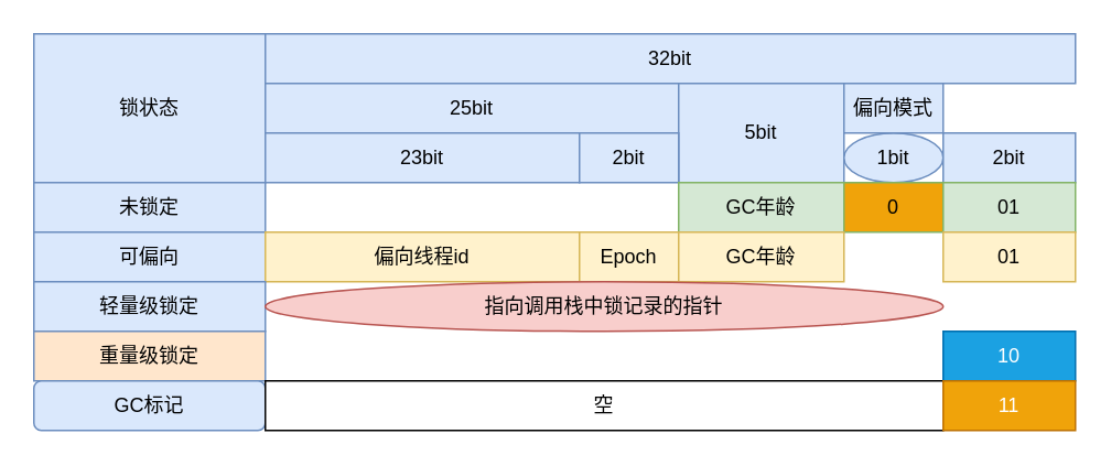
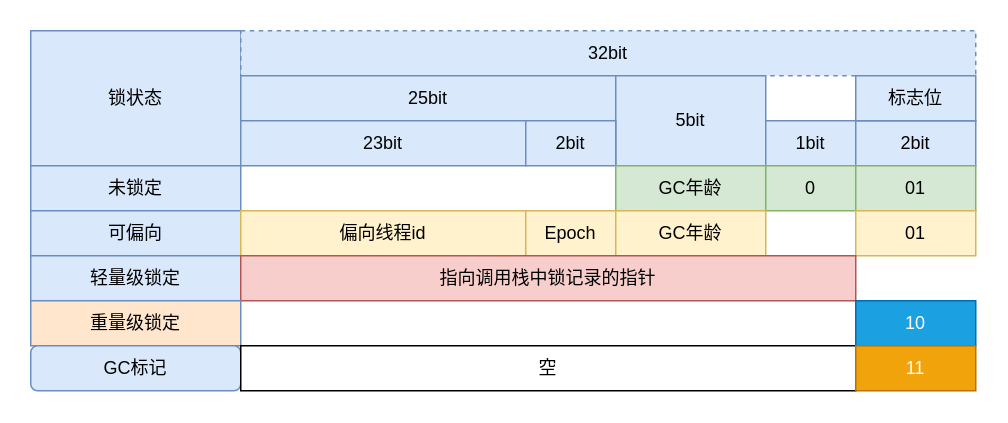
- <mxCell id="3" value="32bit" style="rounded=0;whiteSpace=wrap;html=1;fillColor=#dae8fc;strokeColor=#6c8ebf;" vertex="1" parent="1"><mxGeometry x="160" y="20" width="490" height="30" as="geometry" /></mxCell>
+ <mxCell id="3" value="32bit" style="rounded=0;whiteSpace=wrap;html=1;fillColor=#dae8fc;strokeColor=#6c8ebf;dashed=1;" vertex="1" parent="1"><mxGeometry x="160" y="20" width="490" height="30" as="geometry" /></mxCell>
- <mxCell id="10" value="偏向模式" style="rounded=0;whiteSpace=wrap;html=1;fillColor=#dae8fc;strokeColor=#6c8ebf;" vertex="1" parent="1"><mxGeometry x="510" y="50" width="60" height="30" as="geometry" /></mxCell>
+ <mxCell id="11" value="标志位" style="rounded=0;whiteSpace=wrap;html=1;fillColor=#dae8fc;strokeColor=#6c8ebf;" vertex="1" parent="1"><mxGeometry x="570" y="50" width="80" height="30" as="geometry" /></mxCell>
- <mxCell id="6" value="1bit" style="ellipse;whiteSpace=wrap;html=1;fillColor=#dae8fc;strokeColor=#6c8ebf;" vertex="1" parent="1"><mxGeometry x="510" y="80" width="60" height="30" as="geometry" /></mxCell>
+ <mxCell id="6" value="1bit" style="rounded=0;whiteSpace=wrap;html=1;fillColor=#dae8fc;strokeColor=#6c8ebf;" vertex="1" parent="1"><mxGeometry x="510" y="80" width="60" height="30" as="geometry" /></mxCell>
- <mxCell id="14" value="0" style="rounded=0;whiteSpace=wrap;html=1;fillColor=#f0a30a;strokeColor=#82b366;" vertex="1" parent="1"><mxGeometry x="510" y="110" width="60" height="30" as="geometry" /></mxCell>
+ <mxCell id="14" value="0" style="rounded=0;whiteSpace=wrap;html=1;fillColor=#d5e8d4;strokeColor=#82b366;" vertex="1" parent="1"><mxGeometry x="510" y="110" width="60" height="30" as="geometry" /></mxCell>
- <mxCell id="22" value="指向调用栈中锁记录的指针" style="ellipse;whiteSpace=wrap;html=1;fillColor=#f8cecc;strokeColor=#b85450;" vertex="1" parent="1"><mxGeometry x="160" y="170" width="410" height="30" as="geometry" /></mxCell>
+ <mxCell id="22" value="指向调用栈中锁记录的指针" style="rounded=0;whiteSpace=wrap;html=1;fillColor=#f8cecc;strokeColor=#b85450;" vertex="1" parent="1"><mxGeometry x="160" y="170" width="410" height="30" as="geometry" /></mxCell>
